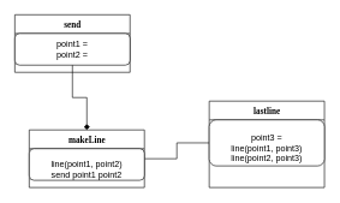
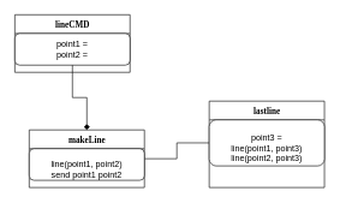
- <mxCell id="2" value="send" style="swimlane;html=1;fontStyle=1;align=center;verticalAlign=top;childLayout=stackLayout;horizontal=1;startSize=26;horizontalStack=0;resizeParent=1;resizeLast=0;collapsible=1;marginBottom=0;swimlaneFillColor=#ffffff;rounded=0;shadow=0;comic=0;labelBackgroundColor=none;strokeWidth=1;fillColor=none;fontFamily=Verdana;fontSize=12" parent="1" vertex="1"><mxGeometry x="20" y="20" width="160" height="80" as="geometry" /></mxCell>
+ <mxCell id="2" value="lineCMD" style="swimlane;html=1;fontStyle=1;align=center;verticalAlign=top;childLayout=stackLayout;horizontal=1;startSize=26;horizontalStack=0;resizeParent=1;resizeLast=0;collapsible=1;marginBottom=0;swimlaneFillColor=#ffffff;rounded=0;shadow=0;comic=0;labelBackgroundColor=none;strokeWidth=1;fillColor=none;fontFamily=Verdana;fontSize=12" parent="1" vertex="1"><mxGeometry x="20" y="20" width="160" height="80" as="geometry" /></mxCell>
